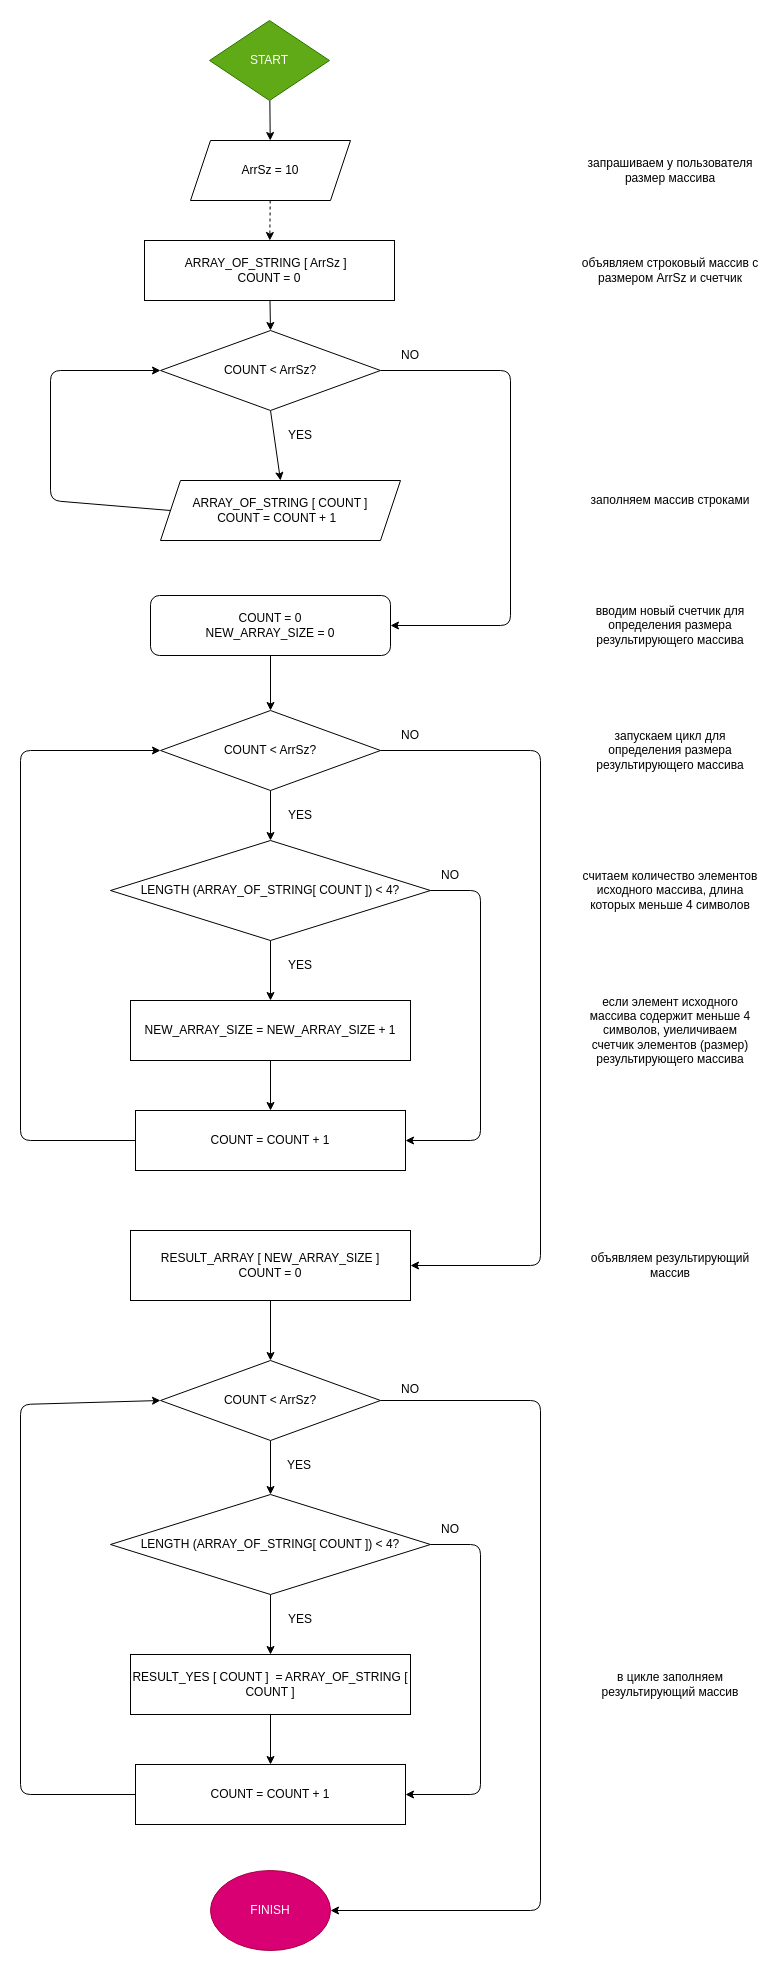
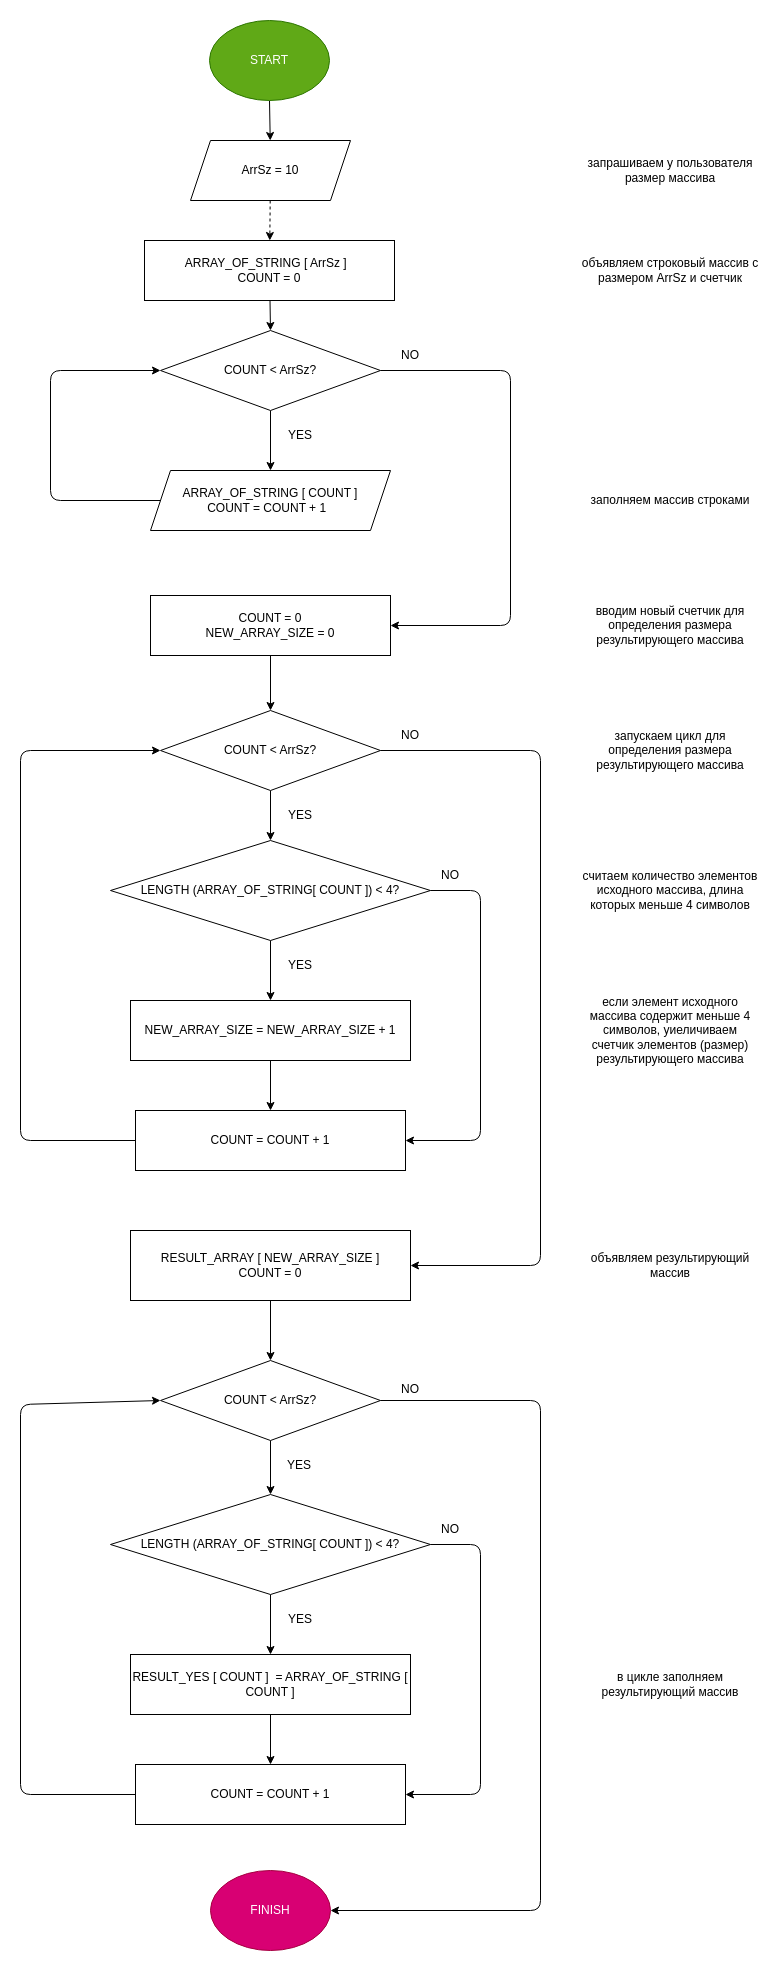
- <mxCell id="3" value="START" style="rhombus;whiteSpace=wrap;html=1;fillColor=#60a917;fontColor=#ffffff;strokeColor=#2D7600;" parent="1" vertex="1"><mxGeometry x="209" y="20" width="120" height="80" as="geometry" /></mxCell>
+ <mxCell id="3" value="START" style="ellipse;whiteSpace=wrap;html=1;fillColor=#60a917;fontColor=#ffffff;strokeColor=#2D7600;" parent="1" vertex="1"><mxGeometry x="209" y="20" width="120" height="80" as="geometry" /></mxCell>
- <mxCell id="7" value="&lt;span&gt;ARRAY_OF_STRING [ COUNT ]&lt;br&gt;COUNT = COUNT + 1&amp;nbsp;&amp;nbsp;&lt;/span&gt;" style="shape=parallelogram;perimeter=parallelogramPerimeter;whiteSpace=wrap;html=1;fixedSize=1;" parent="1" vertex="1"><mxGeometry x="160" y="480" width="240" height="60" as="geometry" /></mxCell>
+ <mxCell id="7" value="&lt;span&gt;ARRAY_OF_STRING [ COUNT ]&lt;br&gt;COUNT = COUNT + 1&amp;nbsp;&amp;nbsp;&lt;/span&gt;" style="shape=parallelogram;perimeter=parallelogramPerimeter;whiteSpace=wrap;html=1;fixedSize=1;" parent="1" vertex="1"><mxGeometry x="150" y="470" width="240" height="60" as="geometry" /></mxCell>
- <mxCell id="13" value="COUNT = 0&lt;br&gt;NEW_ARRAY_SIZE = 0" style="whiteSpace=wrap;html=1;rounded=1;" parent="1" vertex="1"><mxGeometry x="150" y="595" width="240" height="60" as="geometry" /></mxCell>
+ <mxCell id="13" value="COUNT = 0&lt;br&gt;NEW_ARRAY_SIZE = 0" style="rounded=0;whiteSpace=wrap;html=1;" parent="1" vertex="1"><mxGeometry x="150" y="595" width="240" height="60" as="geometry" /></mxCell>
